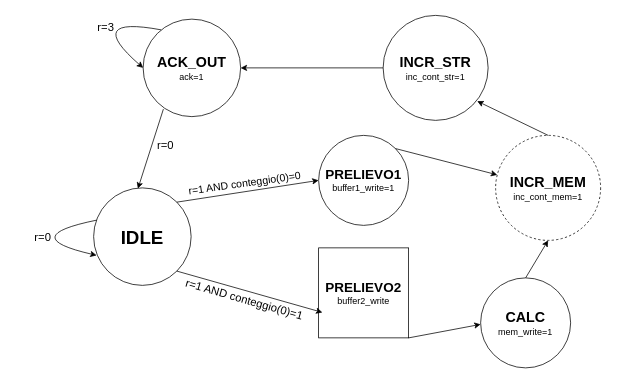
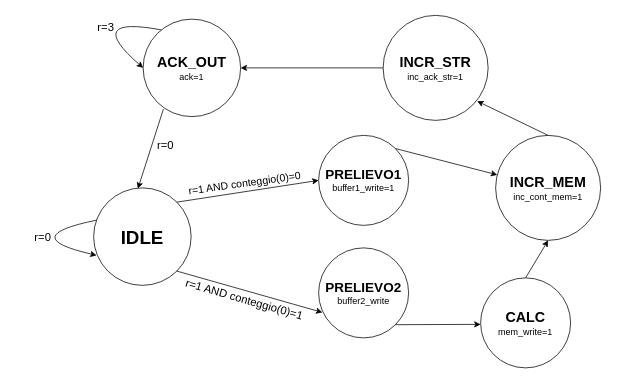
- <mxCell id="7" value="&lt;b&gt;&lt;font style=&quot;font-size: 19px&quot;&gt;INCR_STR&lt;/font&gt;&lt;br&gt;&lt;/b&gt;inc_cont_str=1" style="ellipse;whiteSpace=wrap;html=1;aspect=fixed;" vertex="1" parent="1"><mxGeometry x="510" y="20" width="140" height="140" as="geometry" /></mxCell>
+ <mxCell id="7" value="&lt;b&gt;&lt;font style=&quot;font-size: 19px&quot;&gt;INCR_STR&lt;/font&gt;&lt;br&gt;&lt;/b&gt;inc_ack_str=1" style="ellipse;whiteSpace=wrap;html=1;aspect=fixed;" vertex="1" parent="1"><mxGeometry x="510" y="20" width="140" height="140" as="geometry" /></mxCell>
- <mxCell id="6" value="&lt;b style=&quot;font-size: 19px&quot;&gt;INCR_MEM&lt;br&gt;&lt;/b&gt;inc_cont_mem=1" style="ellipse;whiteSpace=wrap;html=1;aspect=fixed;dashed=1;" vertex="1" parent="1"><mxGeometry x="660" y="180" width="140" height="140" as="geometry" /></mxCell>
+ <mxCell id="6" value="&lt;b style=&quot;font-size: 19px&quot;&gt;INCR_MEM&lt;br&gt;&lt;/b&gt;inc_cont_mem=1" style="ellipse;whiteSpace=wrap;html=1;aspect=fixed;" vertex="1" parent="1"><mxGeometry x="660" y="180" width="140" height="140" as="geometry" /></mxCell>
- <mxCell id="4" value="&lt;b style=&quot;font-size: 18px&quot;&gt;PRELIEVO2&lt;br&gt;&lt;/b&gt;buffer2_write" style="whiteSpace=wrap;html=1;aspect=fixed;rounded=0;" vertex="1" parent="1"><mxGeometry x="424" y="330" width="120" height="120" as="geometry" /></mxCell>
+ <mxCell id="4" value="&lt;b style=&quot;font-size: 18px&quot;&gt;PRELIEVO2&lt;br&gt;&lt;/b&gt;buffer2_write" style="ellipse;whiteSpace=wrap;html=1;aspect=fixed;" vertex="1" parent="1"><mxGeometry x="424" y="330" width="120" height="120" as="geometry" /></mxCell>
